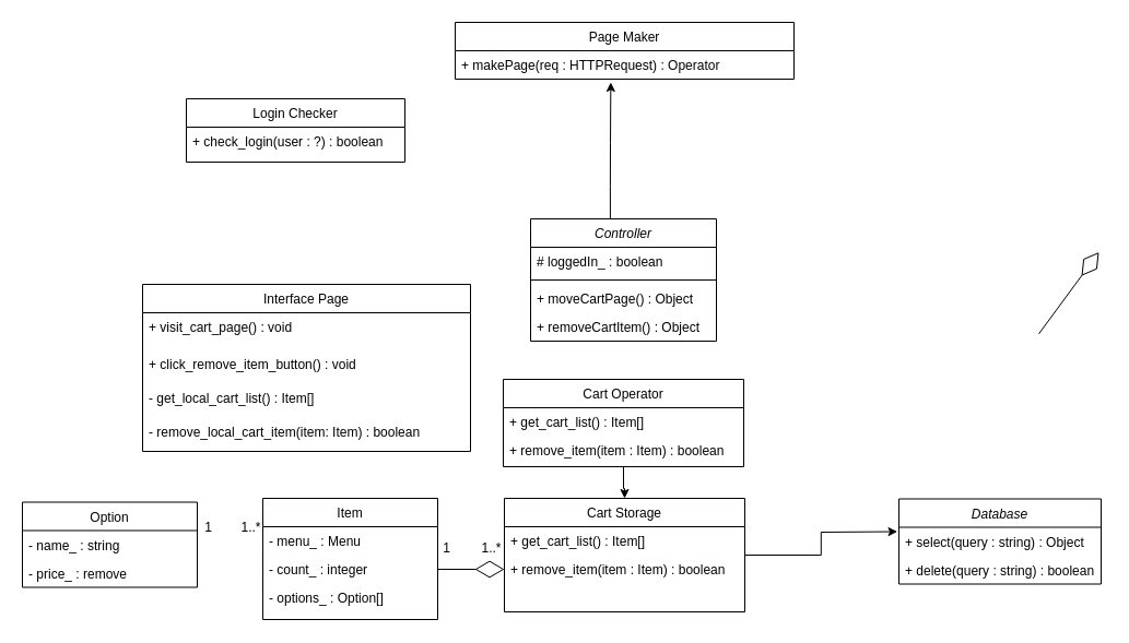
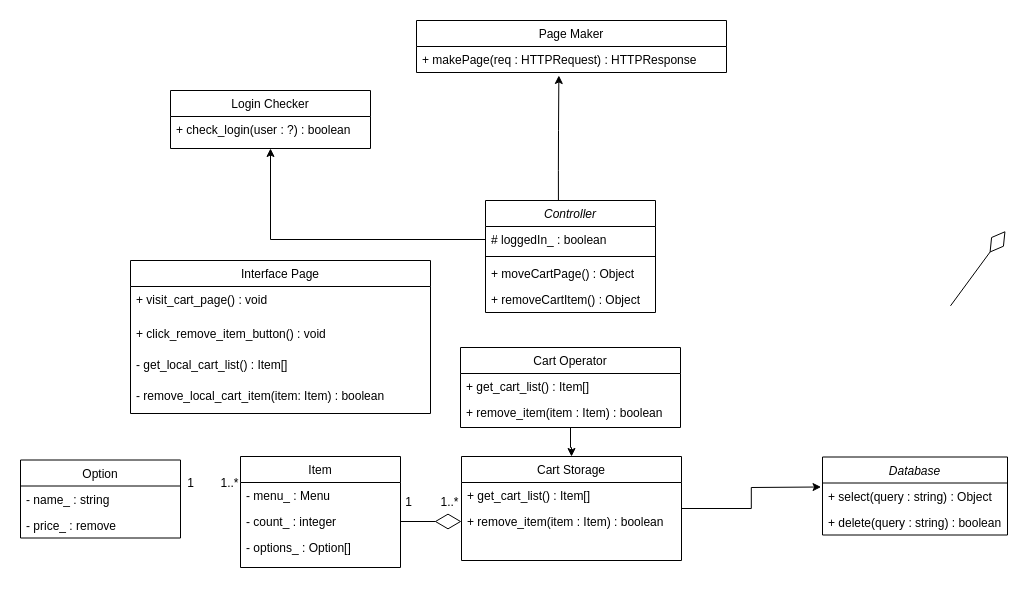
- <mxCell id="8" value="+ makePage(req : HTTPRequest) : Operator" style="text;align=left;verticalAlign=top;spacingLeft=4;spacingRight=4;overflow=hidden;rotatable=0;points=[[0,0.5],[1,0.5]];portConstraint=eastwest;" vertex="1" parent="7"><mxGeometry y="26" width="310" height="26" as="geometry" /></mxCell>
+ <mxCell id="8" value="+ makePage(req : HTTPRequest) : HTTPResponse" style="text;align=left;verticalAlign=top;spacingLeft=4;spacingRight=4;overflow=hidden;rotatable=0;points=[[0,0.5],[1,0.5]];portConstraint=eastwest;" vertex="1" parent="7"><mxGeometry y="26" width="310" height="26" as="geometry" /></mxCell>
+ <mxCell id="25" style="edgeStyle=orthogonalEdgeStyle;rounded=0;orthogonalLoop=1;jettySize=auto;html=1;entryX=0.5;entryY=1;entryDx=0;entryDy=0;" edge="1" parent="1" source="3" target="9"><mxGeometry relative="1" as="geometry" /></mxCell>
